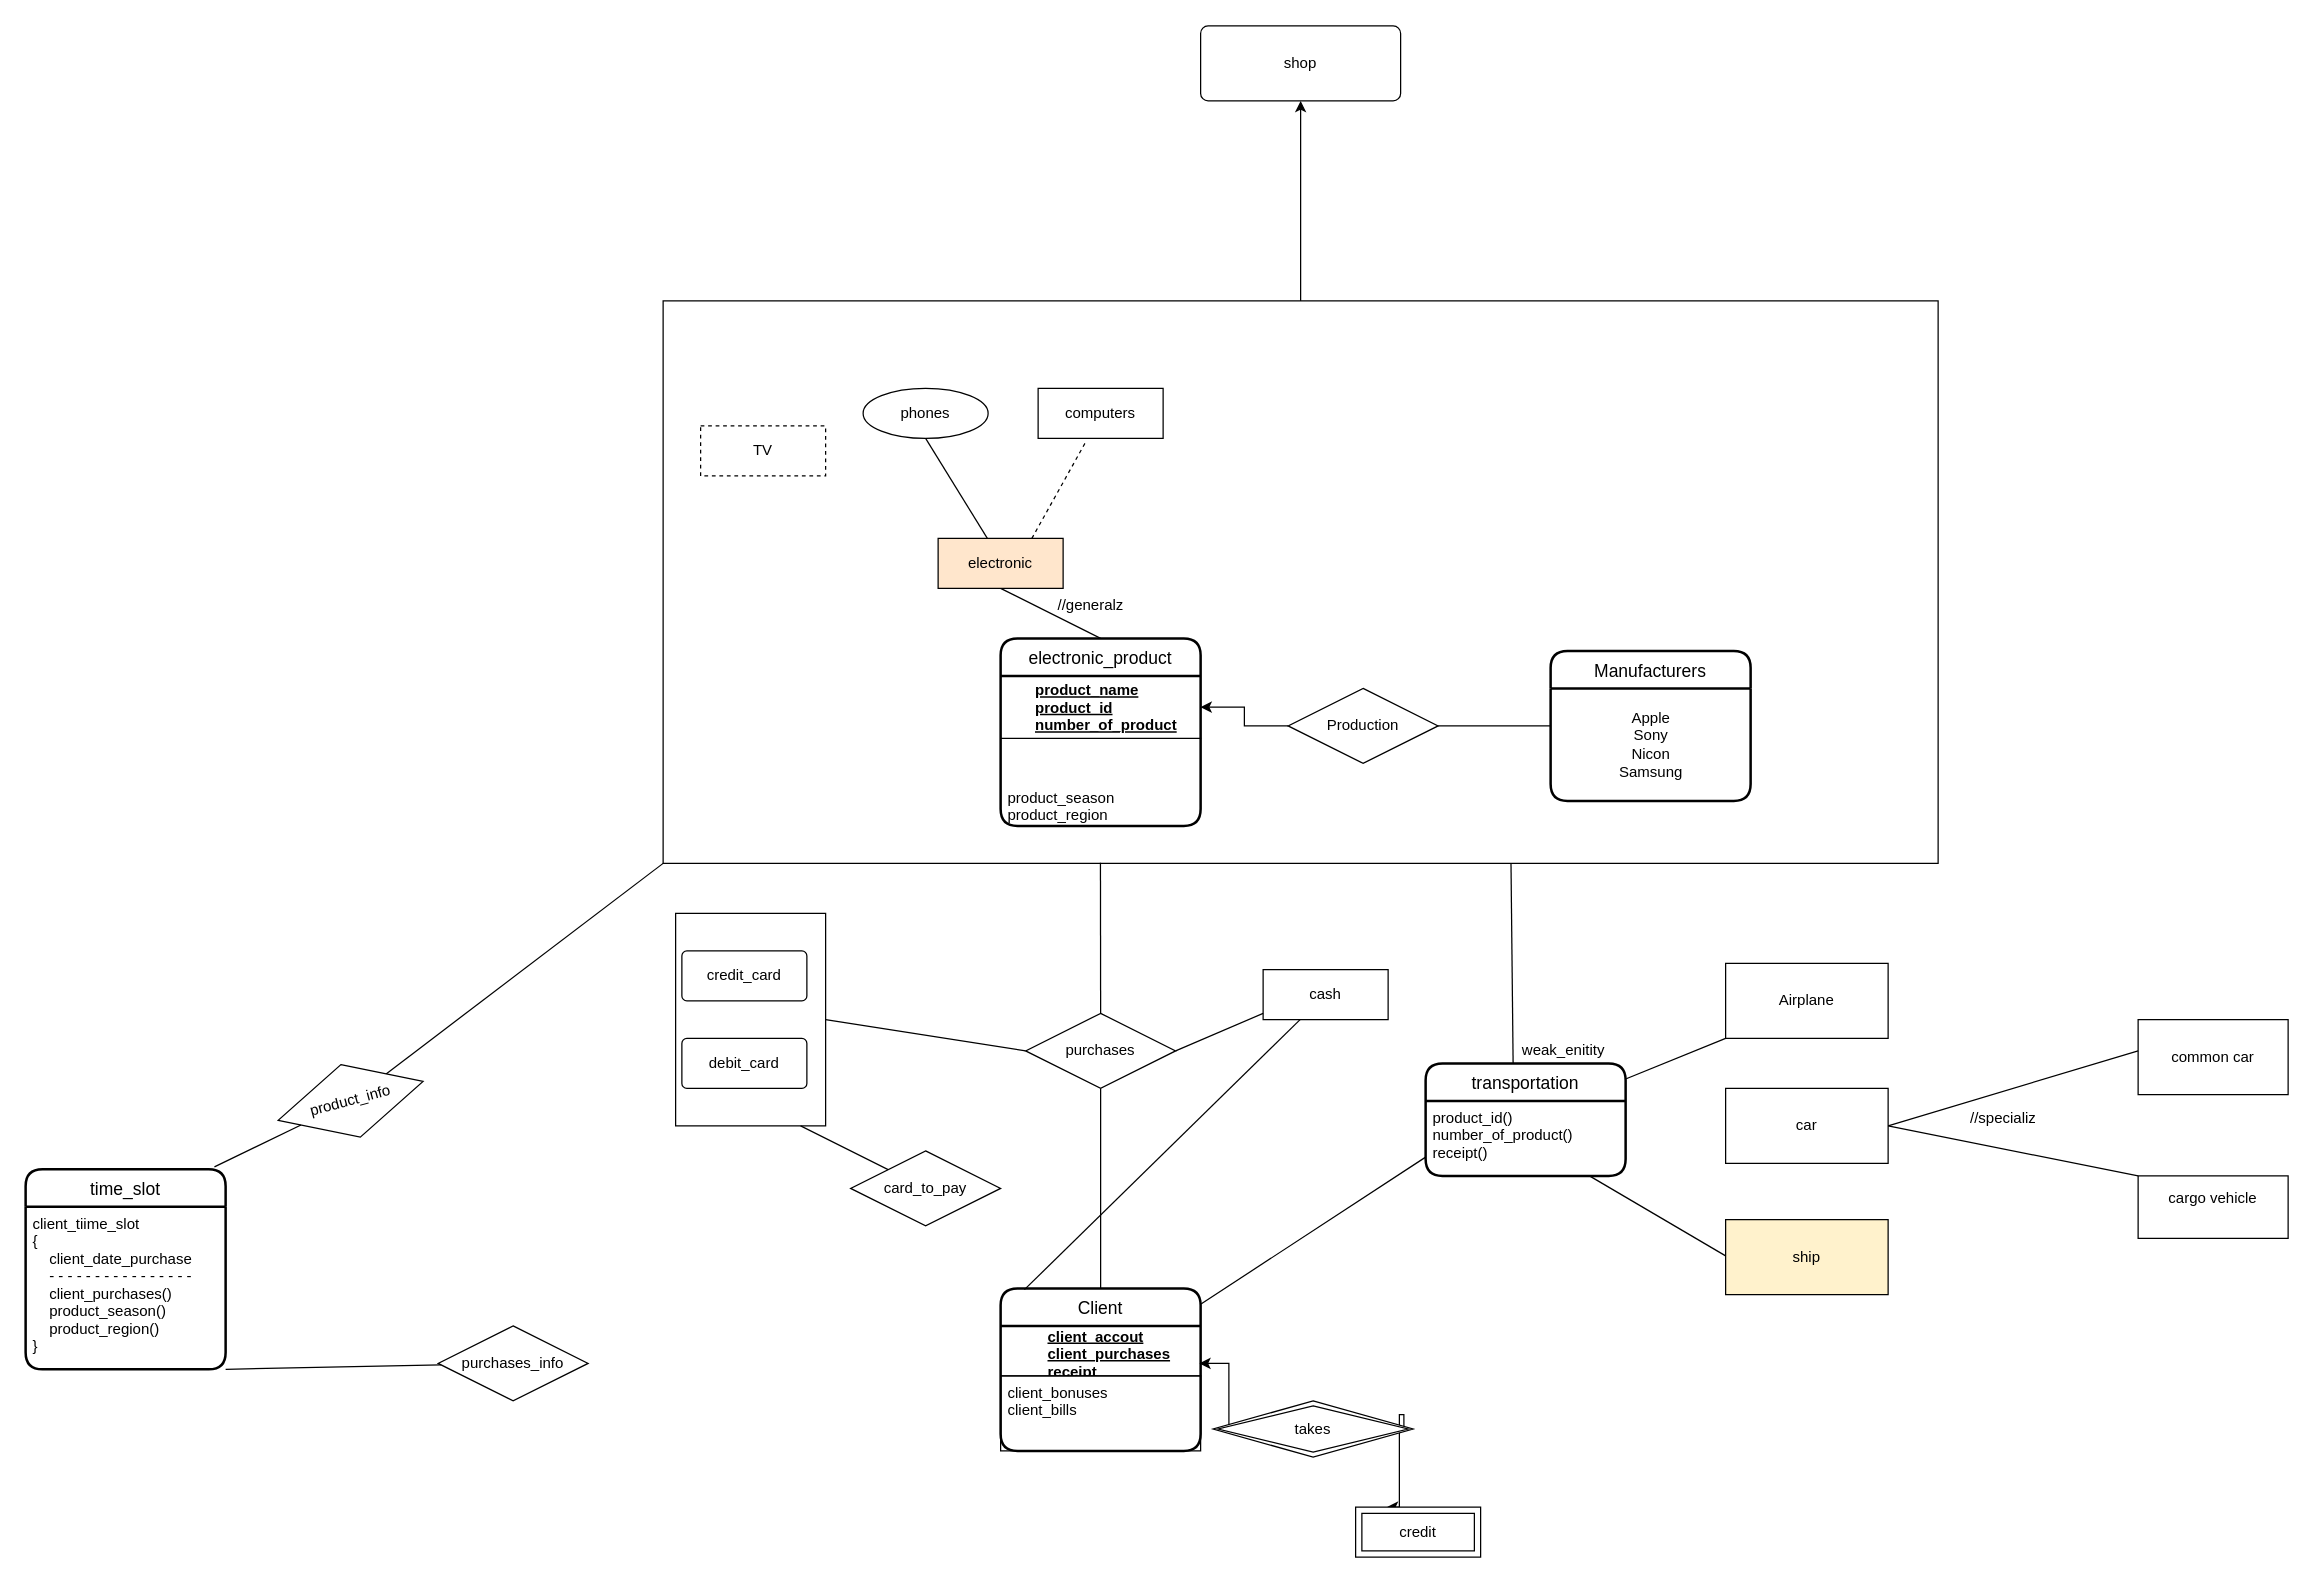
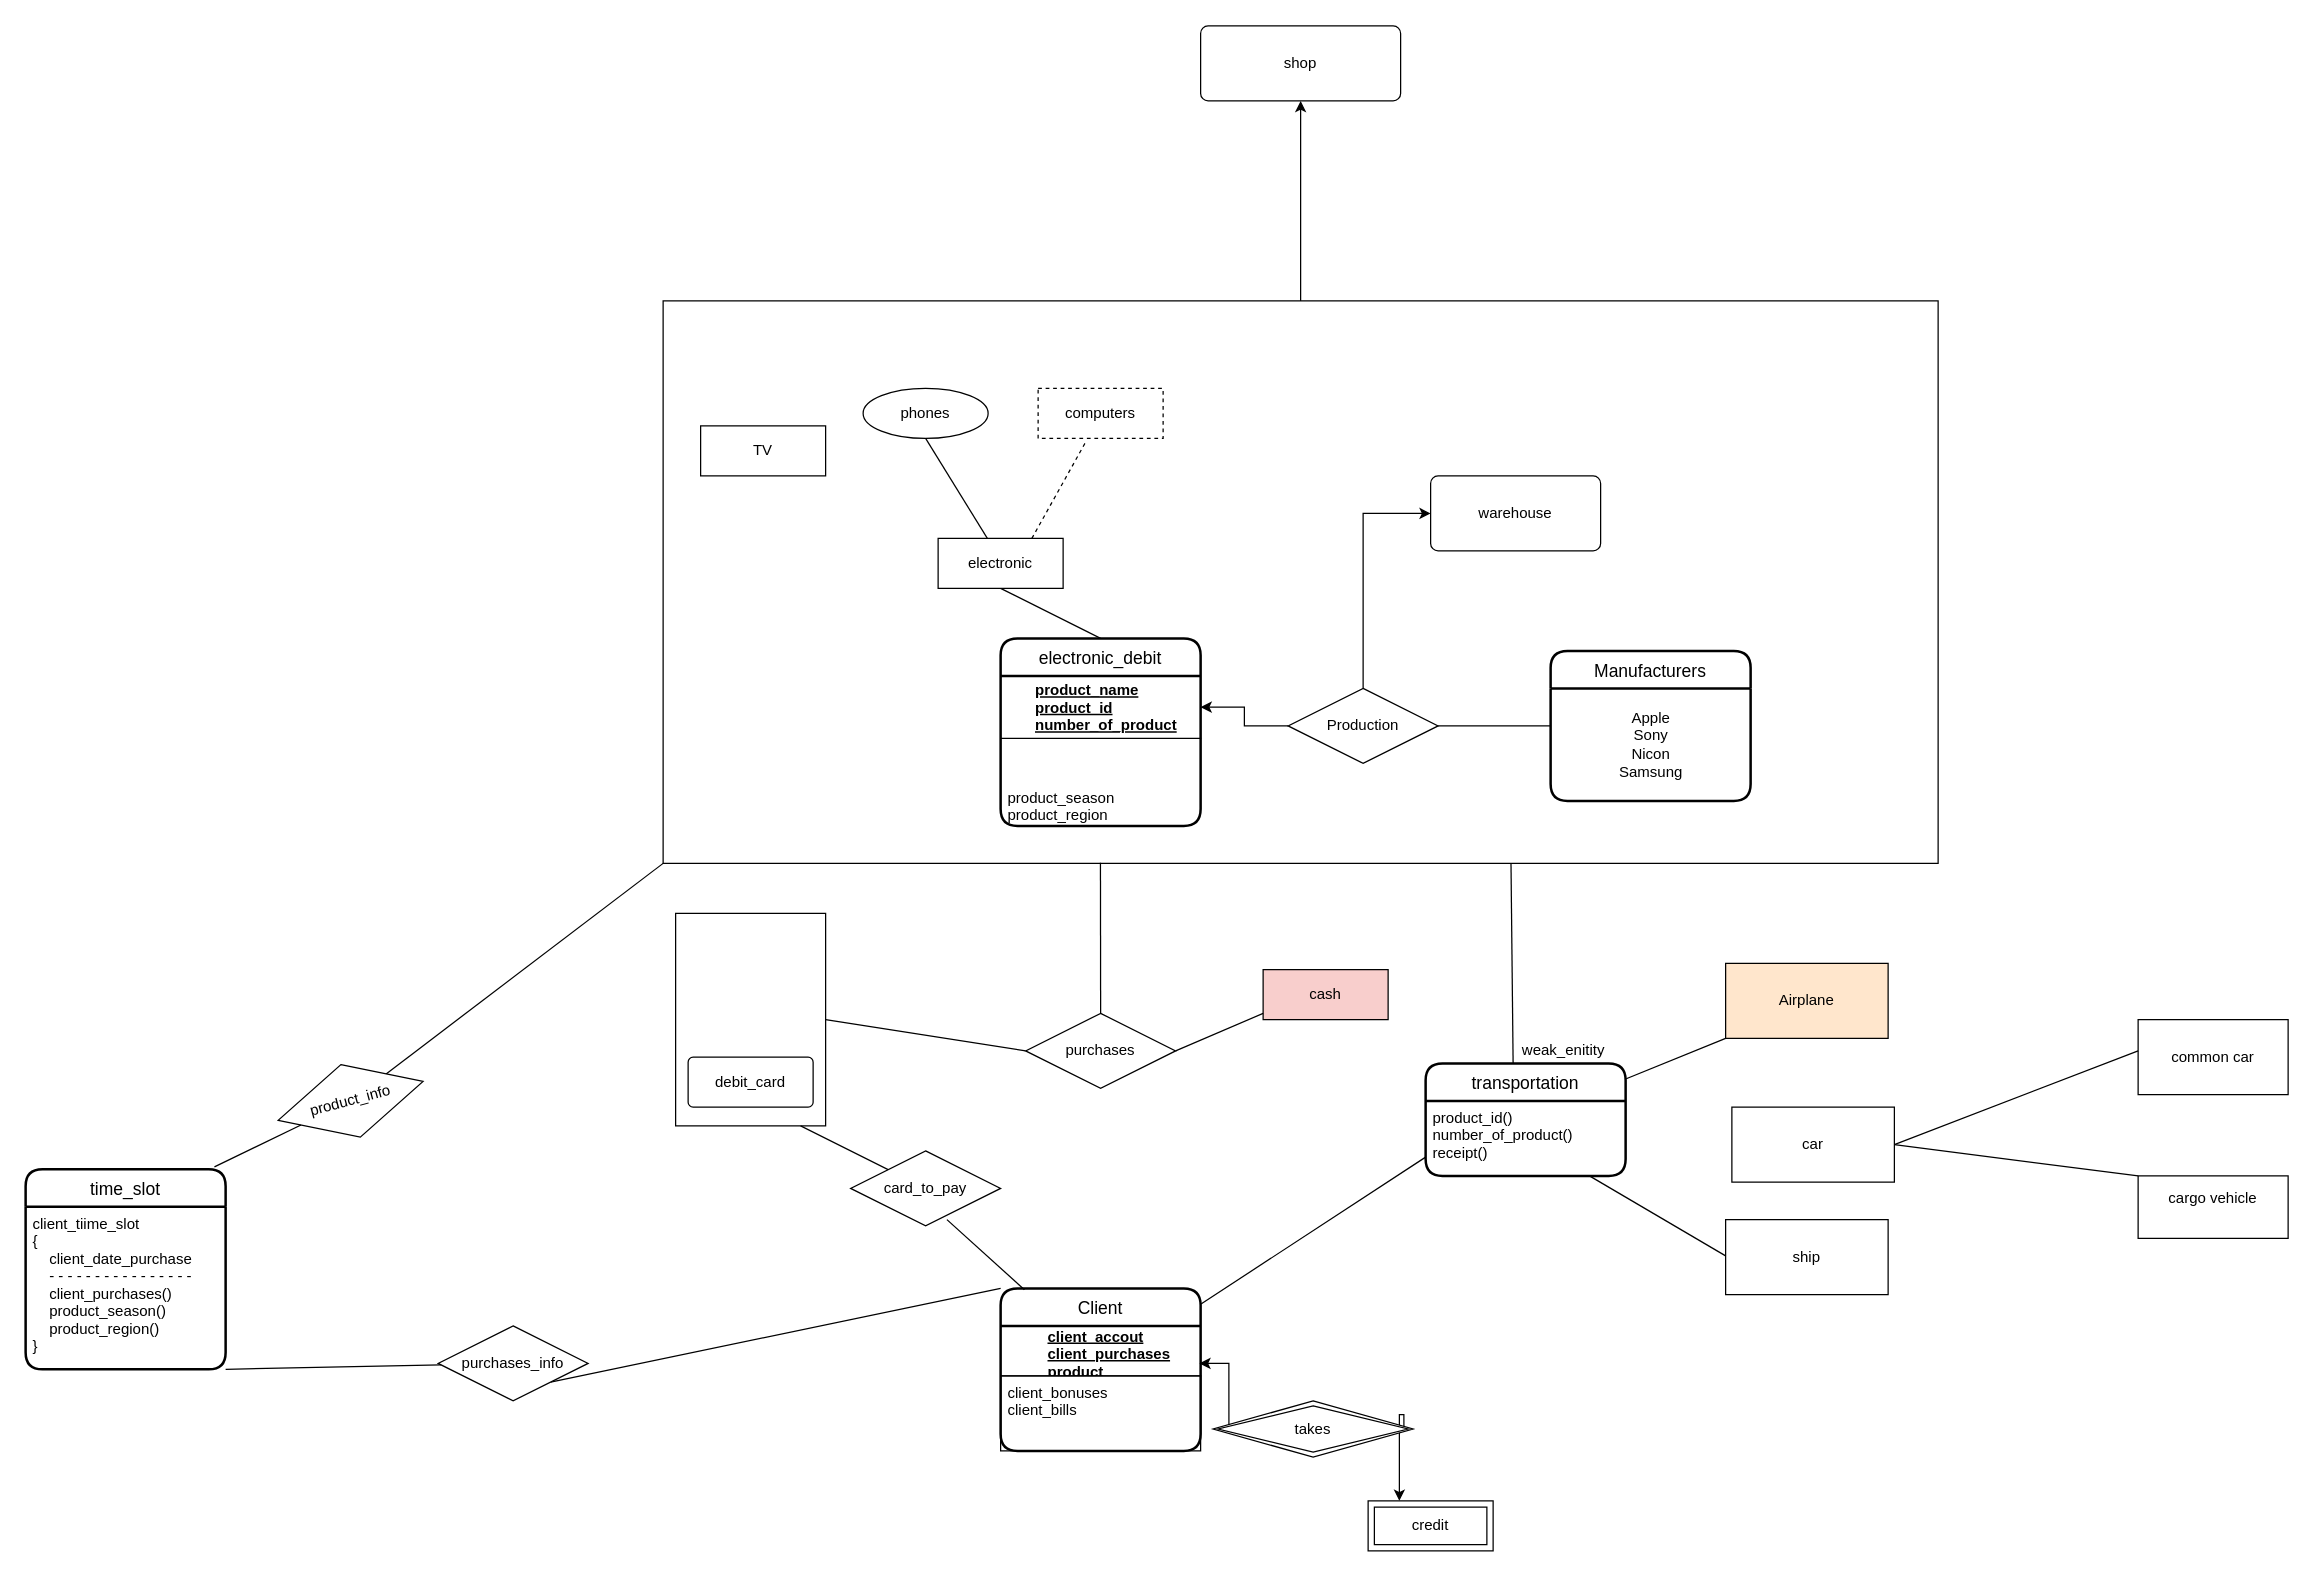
- <mxCell id="50" value="computers" style="whiteSpace=wrap;html=1;align=center;strokeColor=#000000;" parent="1" vertex="1"><mxGeometry x="830" y="310" width="100" height="40" as="geometry" /></mxCell>
+ <mxCell id="50" value="computers" style="whiteSpace=wrap;html=1;align=center;strokeColor=#000000;dashed=1;" parent="1" vertex="1"><mxGeometry x="830" y="310" width="100" height="40" as="geometry" /></mxCell>
- <mxCell id="51" value="TV" style="whiteSpace=wrap;html=1;align=center;strokeColor=#000000;dashed=1;" parent="1" vertex="1"><mxGeometry x="560" y="340" width="100" height="40" as="geometry" /></mxCell>
+ <mxCell id="51" value="TV" style="whiteSpace=wrap;html=1;align=center;strokeColor=#000000;" parent="1" vertex="1"><mxGeometry x="560" y="340" width="100" height="40" as="geometry" /></mxCell>
+ <mxCell id="66" value="warehouse" style="rounded=1;arcSize=10;whiteSpace=wrap;html=1;align=center;" vertex="1" parent="1"><mxGeometry x="1144" y="380" width="136" height="60" as="geometry" /></mxCell>
- <mxCell id="49" value="electronic" style="whiteSpace=wrap;html=1;align=center;strokeColor=#000000;fillColor=#ffe6cc;" parent="1" vertex="1"><mxGeometry x="750" y="430" width="100" height="40" as="geometry" /></mxCell>
+ <mxCell id="49" value="electronic" style="whiteSpace=wrap;html=1;align=center;strokeColor=#000000;" parent="1" vertex="1"><mxGeometry x="750" y="430" width="100" height="40" as="geometry" /></mxCell>
+ <mxCell id="22" style="edgeStyle=orthogonalEdgeStyle;rounded=0;orthogonalLoop=1;jettySize=auto;html=1;entryX=0;entryY=0.5;entryDx=0;entryDy=0;" edge="1" parent="1" source="23" target="66"><mxGeometry relative="1" as="geometry" /></mxCell>
- <mxCell id="53" value="//generalz" style="text;strokeColor=none;fillColor=none;spacingLeft=4;spacingRight=4;overflow=hidden;rotatable=0;points=[[0,0.5],[1,0.5]];portConstraint=eastwest;fontSize=12;" parent="1" vertex="1"><mxGeometry x="840" y="470" width="90" height="30" as="geometry" /></mxCell>
- <mxCell id="5" value="electronic_product" style="swimlane;childLayout=stackLayout;horizontal=1;startSize=30;horizontalStack=0;rounded=1;fontSize=14;fontStyle=0;strokeWidth=2;resizeParent=0;resizeLast=1;shadow=0;dashed=0;align=center;strokeColor=#000000;" parent="1" vertex="1"><mxGeometry x="800" y="510" width="160" height="150" as="geometry" /></mxCell>
+ <mxCell id="5" value="electronic_debit" style="swimlane;childLayout=stackLayout;horizontal=1;startSize=30;horizontalStack=0;rounded=1;fontSize=14;fontStyle=0;strokeWidth=2;resizeParent=0;resizeLast=1;shadow=0;dashed=0;align=center;strokeColor=#000000;" parent="1" vertex="1"><mxGeometry x="800" y="510" width="160" height="150" as="geometry" /></mxCell>
- <mxCell id="55" value="credit_card" style="rounded=1;arcSize=10;whiteSpace=wrap;html=1;align=center;strokeColor=#000000;" parent="1" vertex="1"><mxGeometry x="545" y="760" width="100" height="40" as="geometry" /></mxCell>
- <mxCell id="68" value="cash" style="whiteSpace=wrap;html=1;align=center;" vertex="1" parent="1"><mxGeometry x="1010" y="775" width="100" height="40" as="geometry" /></mxCell>
+ <mxCell id="68" value="cash" style="whiteSpace=wrap;html=1;align=center;fillColor=#f8cecc;" vertex="1" parent="1"><mxGeometry x="1010" y="775" width="100" height="40" as="geometry" /></mxCell>
- <mxCell id="37" value="Airplane" style="whiteSpace=wrap;html=1;align=center;strokeColor=#000000;" parent="1" vertex="1"><mxGeometry x="1380" y="770" width="130" height="60" as="geometry" /></mxCell>
+ <mxCell id="37" value="Airplane" style="whiteSpace=wrap;html=1;align=center;strokeColor=#000000;fillColor=#ffe6cc;" parent="1" vertex="1"><mxGeometry x="1380" y="770" width="130" height="60" as="geometry" /></mxCell>
- <mxCell id="56" value="debit_card" style="rounded=1;arcSize=10;whiteSpace=wrap;html=1;align=center;strokeColor=#000000;" parent="1" vertex="1"><mxGeometry x="545" y="830" width="100" height="40" as="geometry" /></mxCell>
+ <mxCell id="56" value="debit_card" style="rounded=1;arcSize=10;whiteSpace=wrap;html=1;align=center;strokeColor=#000000;" parent="1" vertex="1"><mxGeometry x="550" y="845" width="100" height="40" as="geometry" /></mxCell>
- <mxCell id="54" value="//specializ" style="text;strokeColor=none;fillColor=none;spacingLeft=4;spacingRight=4;overflow=hidden;rotatable=0;points=[[0,0.5],[1,0.5]];portConstraint=eastwest;fontSize=12;" parent="1" vertex="1"><mxGeometry x="1570" y="880" width="90" height="30" as="geometry" /></mxCell>
- <mxCell id="39" value="car" style="whiteSpace=wrap;html=1;align=center;strokeColor=#000000;" parent="1" vertex="1"><mxGeometry x="1380" y="870" width="130" height="60" as="geometry" /></mxCell>
+ <mxCell id="39" value="car" style="whiteSpace=wrap;html=1;align=center;strokeColor=#000000;" parent="1" vertex="1"><mxGeometry x="1385" y="885" width="130" height="60" as="geometry" /></mxCell>
- <mxCell id="58" value="" style="endArrow=none;html=1;rounded=0;exitX=0.119;exitY=0.008;exitDx=0;exitDy=0;exitPerimeter=0;" parent="1" source="13" target="68" edge="1"><mxGeometry width="50" height="50" relative="1" as="geometry"><mxPoint x="780" y="1010" as="sourcePoint" /><mxPoint x="760" y="970" as="targetPoint" /></mxGeometry></mxCell>
+ <mxCell id="58" value="" style="endArrow=none;html=1;rounded=0;exitX=0.119;exitY=0.008;exitDx=0;exitDy=0;exitPerimeter=0;entryX=0.642;entryY=0.917;entryDx=0;entryDy=0;entryPerimeter=0;" parent="1" source="13" target="59" edge="1"><mxGeometry width="50" height="50" relative="1" as="geometry"><mxPoint x="780" y="1010" as="sourcePoint" /><mxPoint x="760" y="970" as="targetPoint" /></mxGeometry></mxCell>
- <mxCell id="20" value="" style="edgeStyle=orthogonalEdgeStyle;rounded=0;orthogonalLoop=1;jettySize=auto;html=1;exitX=0.5;exitY=0;exitDx=0;exitDy=0;entryX=0.5;entryY=1;entryDx=0;entryDy=0;endArrow=none;" parent="1" source="13" target="19" edge="1"><mxGeometry relative="1" as="geometry"><mxPoint x="945" y="800" as="sourcePoint" /><mxPoint x="805" y="640" as="targetPoint" /></mxGeometry></mxCell>
- <mxCell id="40" value="ship" style="whiteSpace=wrap;html=1;align=center;strokeColor=#000000;fillColor=#fff2cc;" parent="1" vertex="1"><mxGeometry x="1380" y="975" width="130" height="60" as="geometry" /></mxCell>
+ <mxCell id="40" value="ship" style="whiteSpace=wrap;html=1;align=center;strokeColor=#000000;" parent="1" vertex="1"><mxGeometry x="1380" y="975" width="130" height="60" as="geometry" /></mxCell>
+ <mxCell id="31" value="" style="endArrow=none;html=1;rounded=0;exitX=1;exitY=1;exitDx=0;exitDy=0;entryX=0;entryY=0;entryDx=0;entryDy=0;startArrow=none;" parent="1" source="33" target="13" edge="1"><mxGeometry relative="1" as="geometry"><mxPoint x="570" y="940" as="sourcePoint" /><mxPoint x="810" y="1040" as="targetPoint" /></mxGeometry></mxCell>
- <mxCell id="17" value="client_accout&#10;client_purchases&#10;receipt" style="shape=partialRectangle;connectable=0;fillColor=none;top=0;left=0;bottom=0;right=0;align=left;spacingLeft=6;fontStyle=5;overflow=hidden;strokeColor=#000000;" parent="15" vertex="1"><mxGeometry x="30" width="130" height="40" as="geometry"><mxRectangle width="130" height="40" as="alternateBounds" /></mxGeometry></mxCell>
+ <mxCell id="17" value="client_accout&#10;client_purchases&#10;product" style="shape=partialRectangle;connectable=0;fillColor=none;top=0;left=0;bottom=0;right=0;align=left;spacingLeft=6;fontStyle=5;overflow=hidden;strokeColor=#000000;" parent="15" vertex="1"><mxGeometry x="30" width="130" height="40" as="geometry"><mxRectangle width="130" height="40" as="alternateBounds" /></mxGeometry></mxCell>
- <mxCell id="27" value="credit" style="shape=ext;margin=3;double=1;whiteSpace=wrap;html=1;align=center;strokeColor=#000000;" parent="1" vertex="1"><mxGeometry x="1084" y="1205" width="100" height="40" as="geometry" /></mxCell>
+ <mxCell id="27" value="credit" style="shape=ext;margin=3;double=1;whiteSpace=wrap;html=1;align=center;strokeColor=#000000;" parent="1" vertex="1"><mxGeometry x="1094" y="1200" width="100" height="40" as="geometry" /></mxCell>
